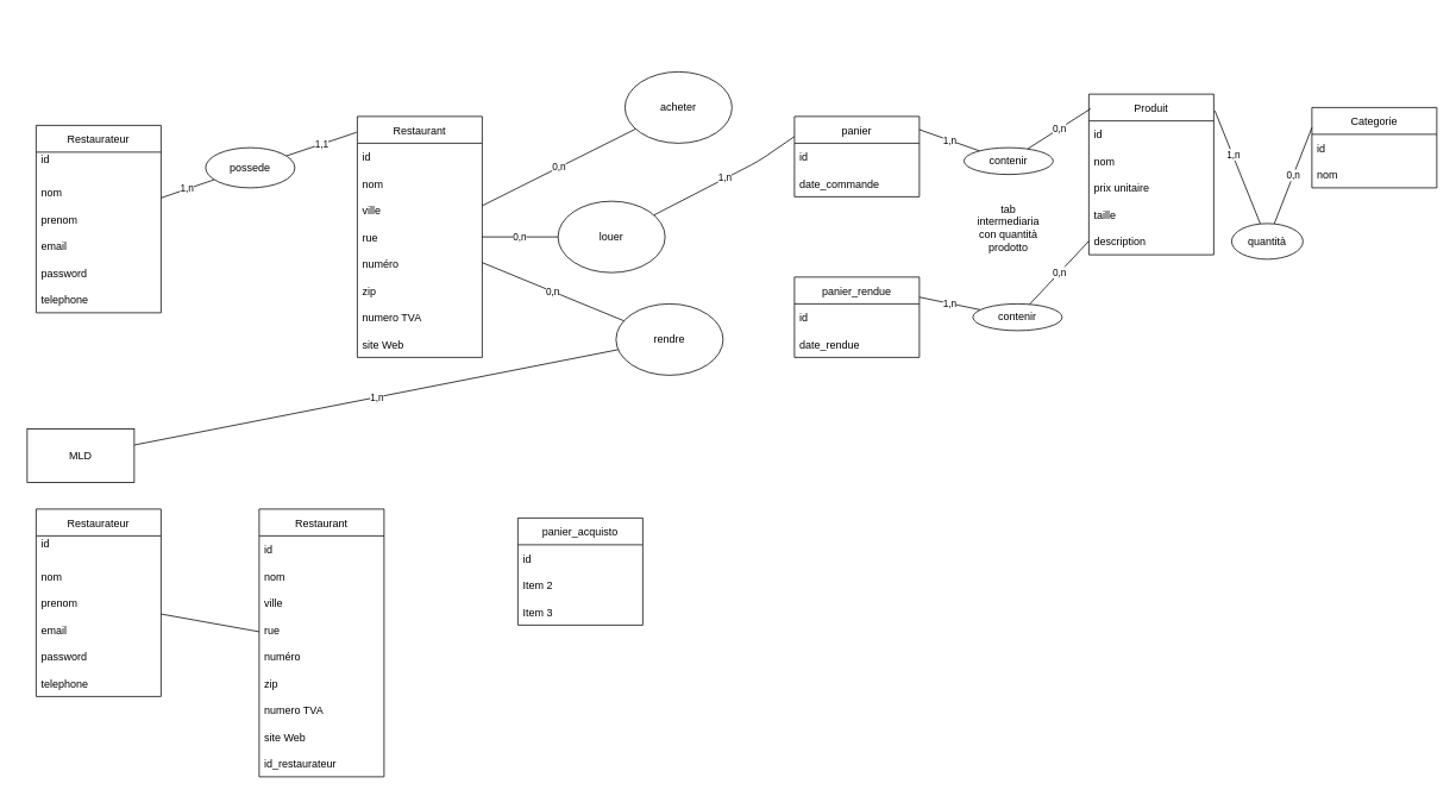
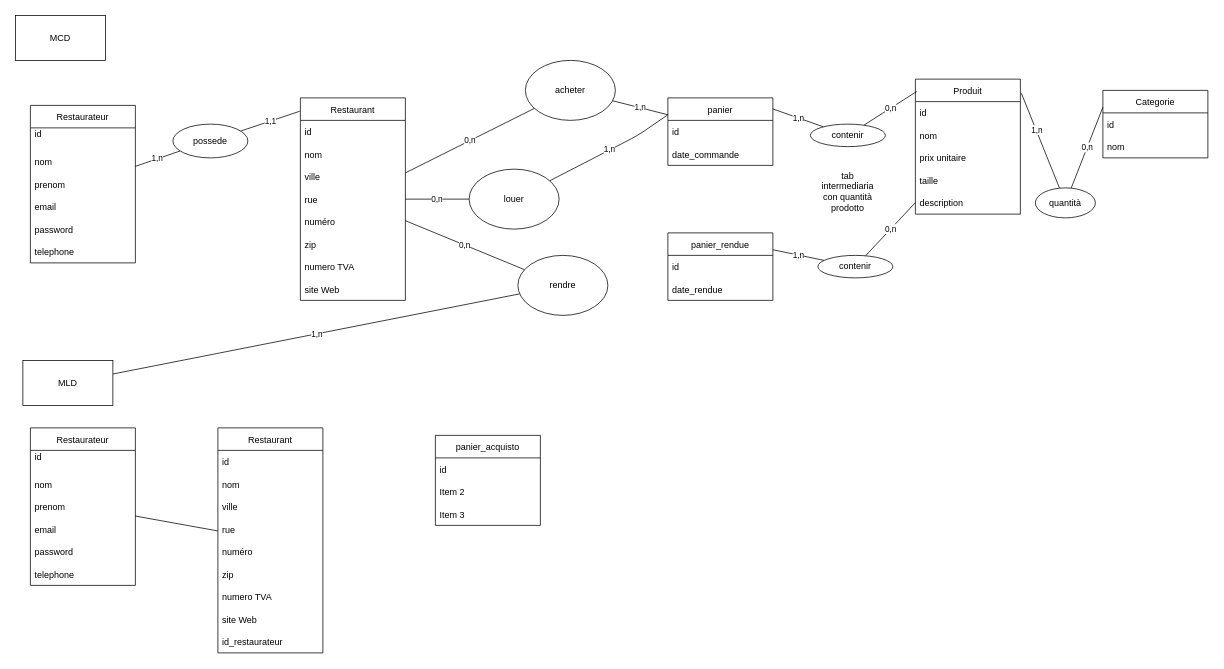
+ <mxCell id="9" value="MCD" style="rounded=0;whiteSpace=wrap;html=1;" vertex="1" parent="1"><mxGeometry x="20" y="20" width="120" height="60" as="geometry" /></mxCell>
+ <mxCell id="22" value="1,n" style="edgeStyle=none;html=1;entryX=0;entryY=0.25;entryDx=0;entryDy=0;endArrow=none;endFill=0;" edge="1" parent="1" source="24" target="31"><mxGeometry relative="1" as="geometry" /></mxCell>
